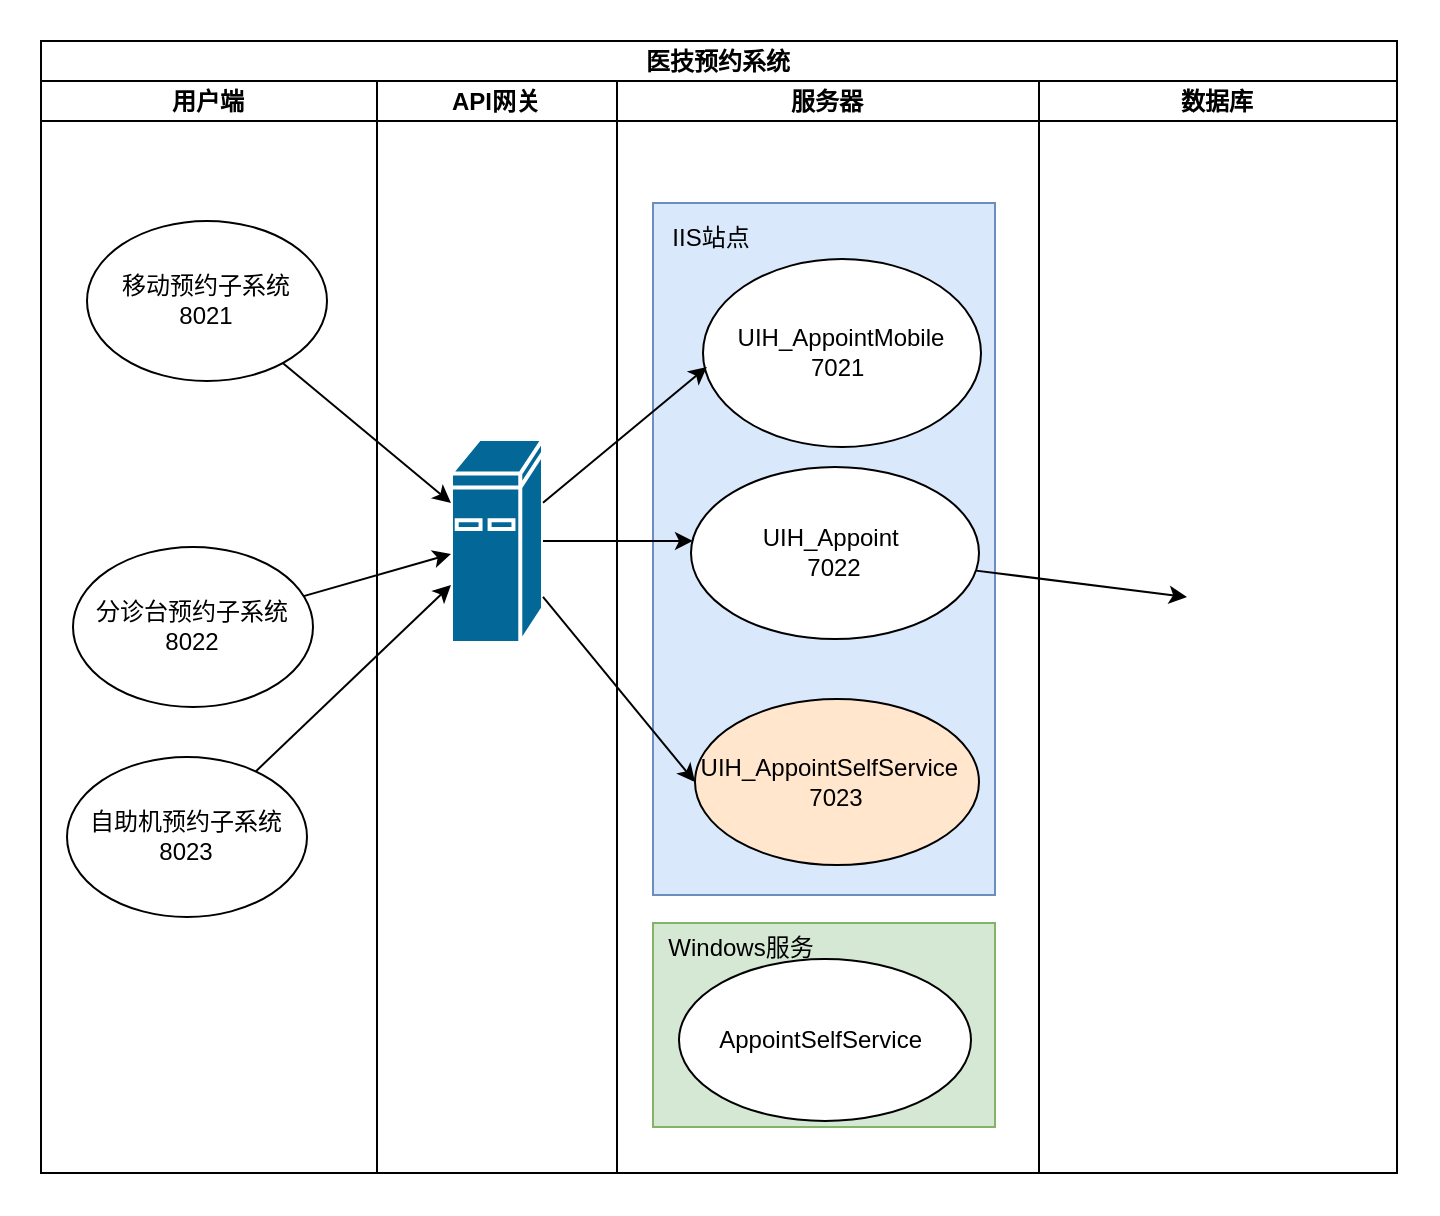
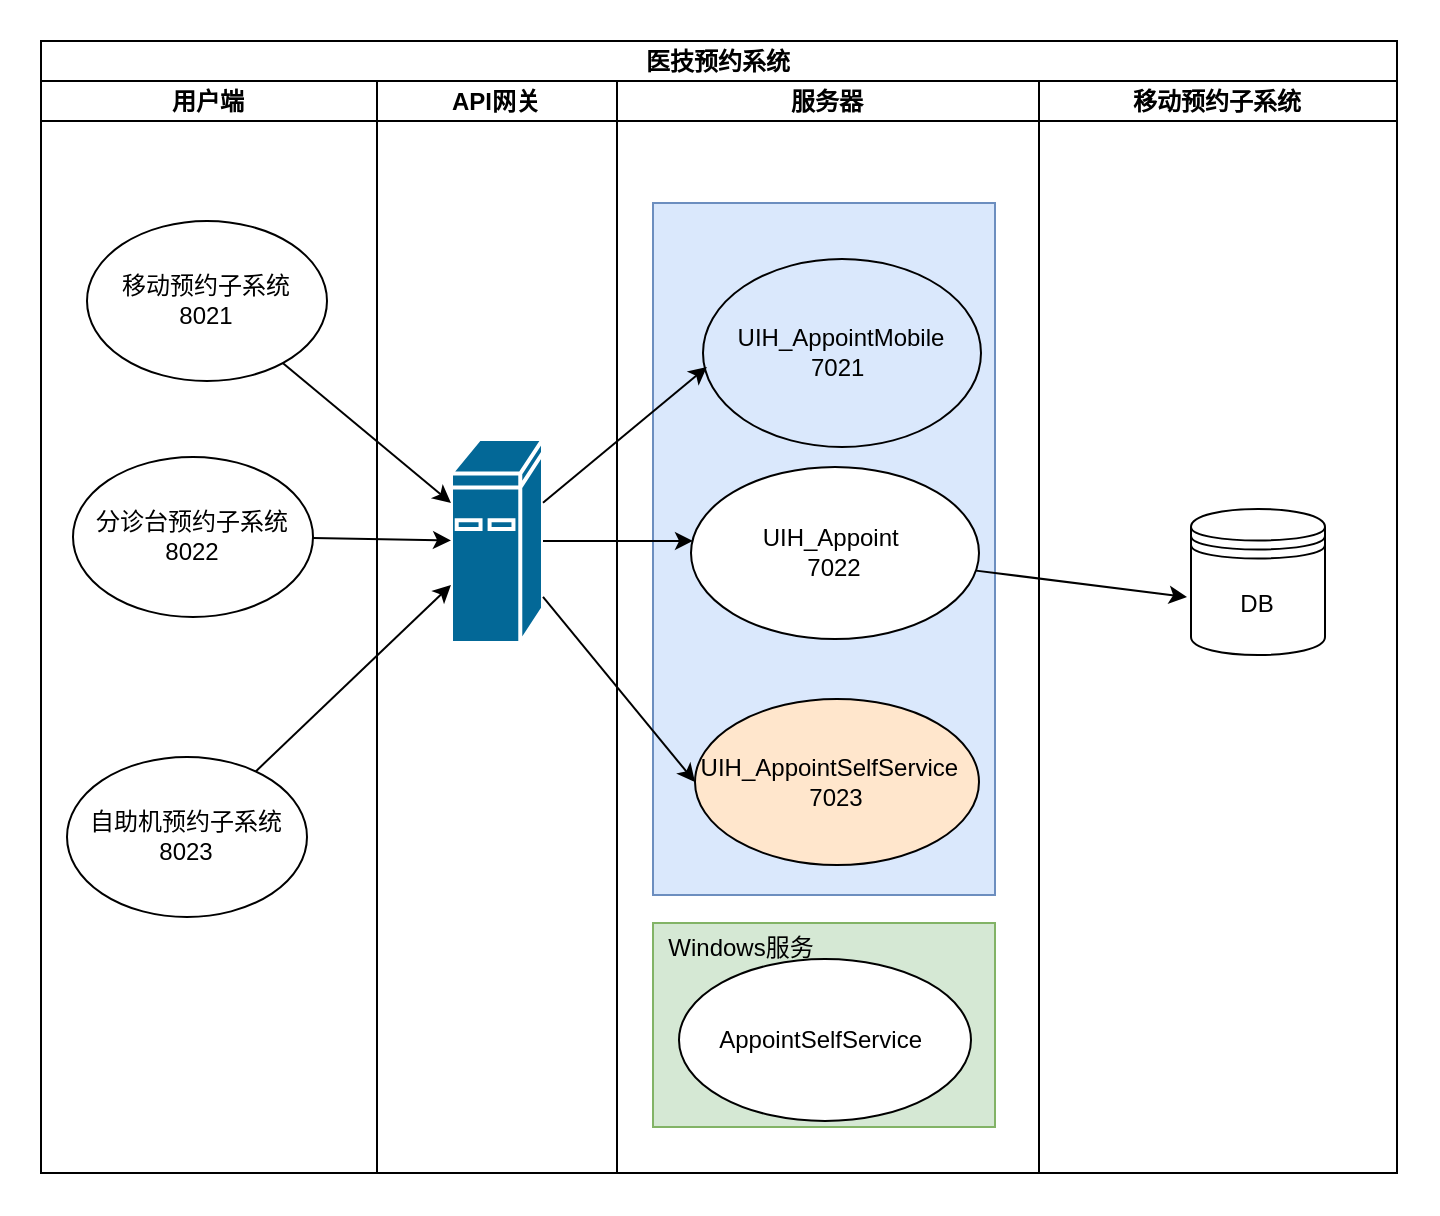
- <mxCell id="26" value="数据库" style="swimlane;startSize=20;" vertex="1" parent="2"><mxGeometry x="499" y="20" width="179" height="546" as="geometry" /></mxCell>
+ <mxCell id="26" value="移动预约子系统" style="swimlane;startSize=20;" vertex="1" parent="2"><mxGeometry x="499" y="20" width="179" height="546" as="geometry" /></mxCell>
- <mxCell id="17" value="IIS站点" style="text;html=1;strokeColor=none;fillColor=none;align=center;verticalAlign=middle;whiteSpace=wrap;rounded=0;" vertex="1" parent="9"><mxGeometry x="22" y="69" width="51" height="20" as="geometry" /></mxCell>
- <mxCell id="13" value="UIH_AppointMobile&lt;br&gt;7021&amp;nbsp;" style="ellipse;whiteSpace=wrap;html=1;" parent="9" vertex="1"><mxGeometry x="43" y="89" width="139" height="94" as="geometry" /></mxCell>
+ <mxCell id="13" value="UIH_AppointMobile&lt;br&gt;7021&amp;nbsp;" style="ellipse;whiteSpace=wrap;html=1;fillColor=#dae8fc;" parent="9" vertex="1"><mxGeometry x="43" y="89" width="139" height="94" as="geometry" /></mxCell>
+ <mxCell id="27" value="DB" style="shape=datastore;whiteSpace=wrap;html=1;" vertex="1" parent="26"><mxGeometry x="76" y="214" width="67" height="73" as="geometry" /></mxCell>
- <mxCell id="6" value="分诊台预约子系统&lt;br&gt;8022" style="ellipse;whiteSpace=wrap;html=1;" parent="3" vertex="1"><mxGeometry x="16" y="233" width="120" height="80" as="geometry" /></mxCell>
+ <mxCell id="6" value="分诊台预约子系统&lt;br&gt;8022" style="ellipse;whiteSpace=wrap;html=1;" parent="3" vertex="1"><mxGeometry x="16" y="188" width="120" height="80" as="geometry" /></mxCell>
